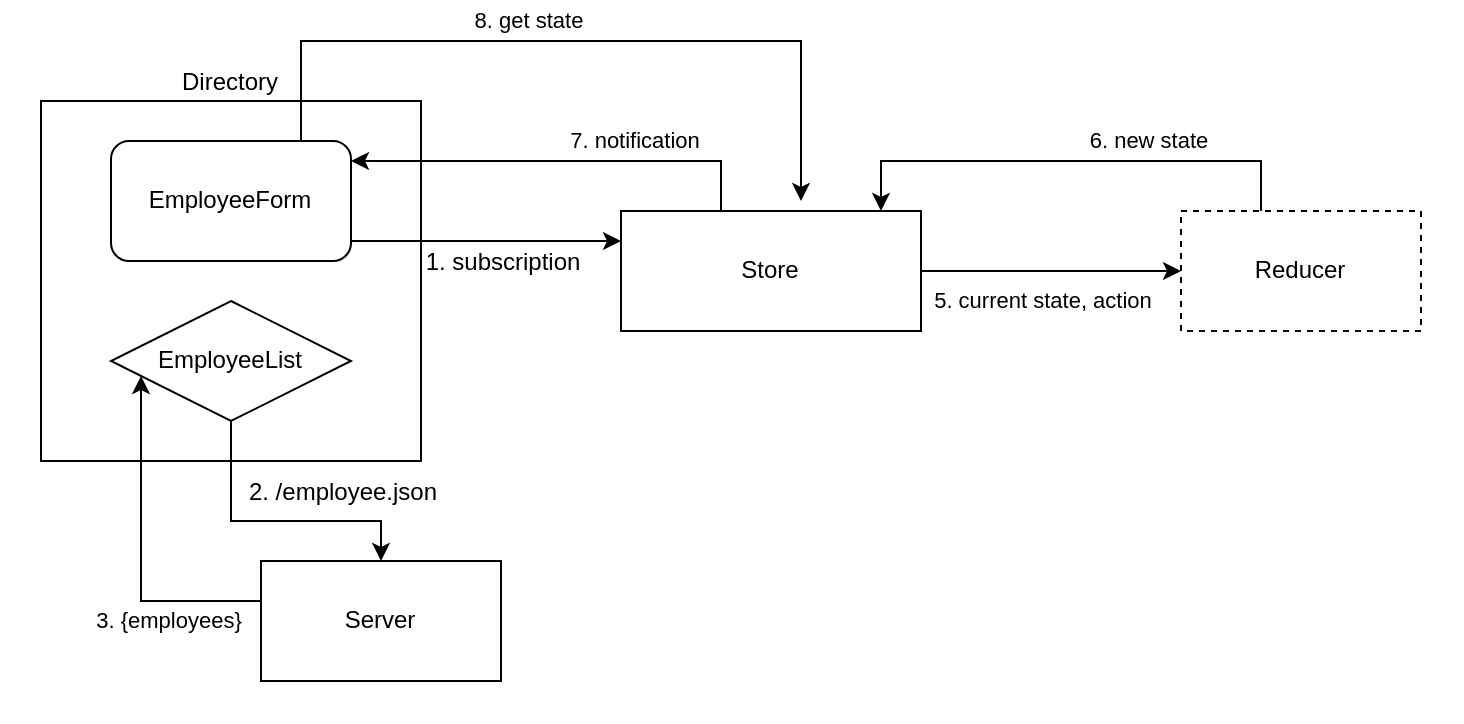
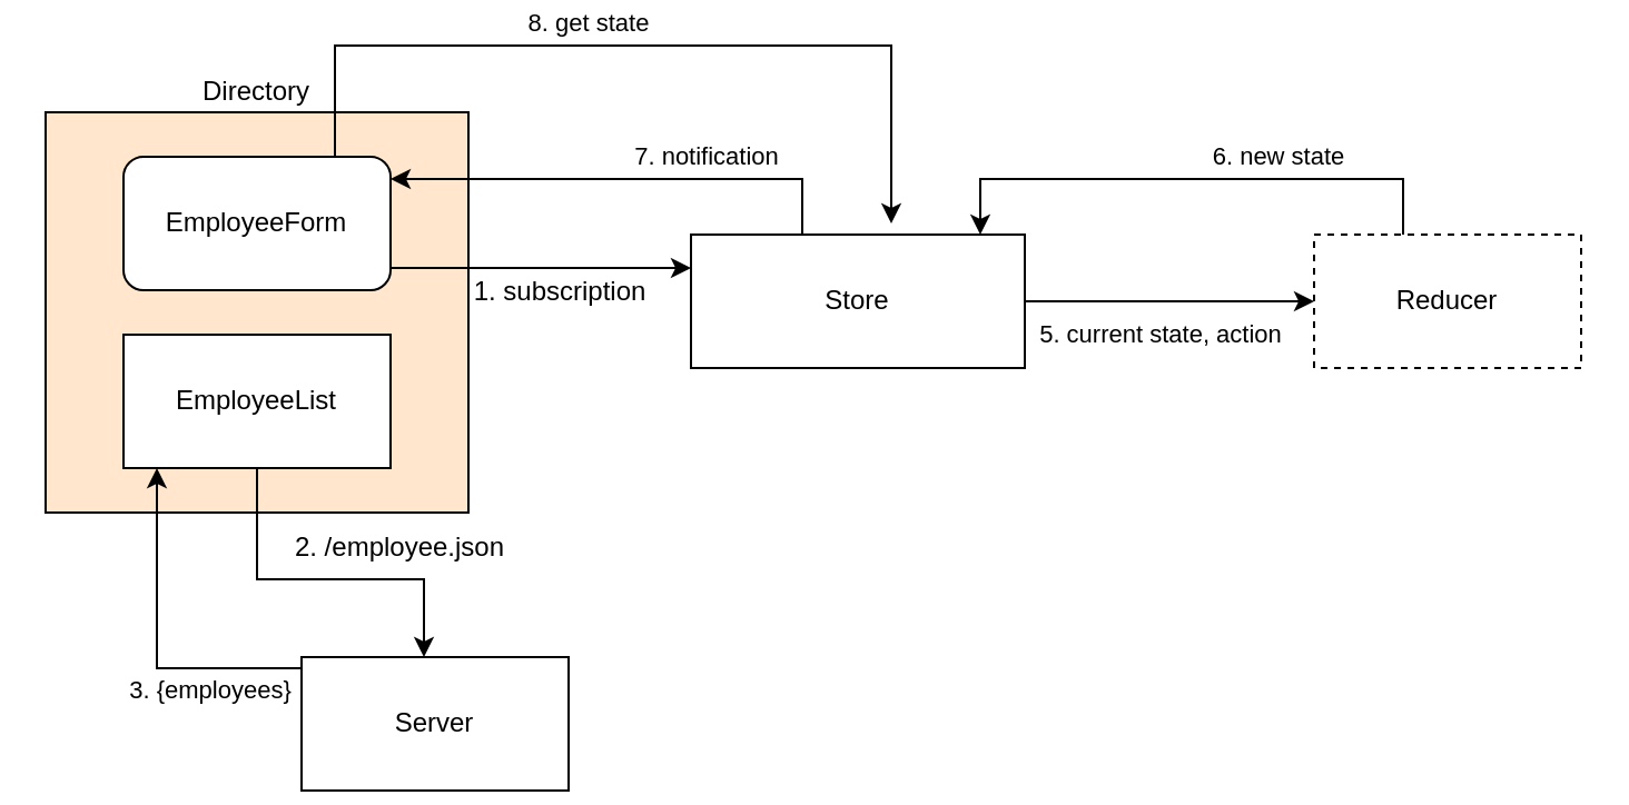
- <mxCell id="2" value="Directory" style="rounded=0;whiteSpace=wrap;html=1;labelPosition=center;verticalLabelPosition=top;align=center;verticalAlign=bottom;" vertex="1" parent="1"><mxGeometry x="20" y="50" width="190" height="180" as="geometry" /></mxCell>
+ <mxCell id="2" value="Directory" style="rounded=0;whiteSpace=wrap;html=1;labelPosition=center;verticalLabelPosition=top;align=center;verticalAlign=bottom;fillColor=#ffe6cc;" vertex="1" parent="1"><mxGeometry x="20" y="50" width="190" height="180" as="geometry" /></mxCell>
- <mxCell id="9" value="EmployeeList" style="rhombus;whiteSpace=wrap;html=1;" vertex="1" parent="1"><mxGeometry x="55" y="150" width="120" height="60" as="geometry" /></mxCell>
+ <mxCell id="9" value="EmployeeList" style="rounded=0;whiteSpace=wrap;html=1;" vertex="1" parent="1"><mxGeometry x="55" y="150" width="120" height="60" as="geometry" /></mxCell>
- <mxCell id="16" value="Server" style="rounded=0;whiteSpace=wrap;html=1;" vertex="1" parent="1"><mxGeometry x="130" y="280" width="120" height="60" as="geometry" /></mxCell>
+ <mxCell id="16" value="Server" style="rounded=0;whiteSpace=wrap;html=1;" vertex="1" parent="1"><mxGeometry x="135" y="295" width="120" height="60" as="geometry" /></mxCell>
